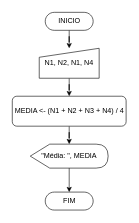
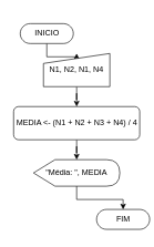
- <mxCell id="3" value="INICIO" style="html=1;dashed=0;whitespace=wrap;shape=mxgraph.dfd.start" parent="1" vertex="1"><mxGeometry x="75" y="20" width="80" height="30" as="geometry" /></mxCell>
+ <mxCell id="3" value="INICIO" style="html=1;dashed=0;whitespace=wrap;shape=mxgraph.dfd.start" parent="1" vertex="1"><mxGeometry x="30" y="35" width="80" height="30" as="geometry" /></mxCell>
- <mxCell id="10" value="FIM" style="html=1;dashed=0;whitespace=wrap;shape=mxgraph.dfd.start" parent="1" vertex="1"><mxGeometry x="75" y="320" width="80" height="30" as="geometry" /></mxCell>
+ <mxCell id="10" value="FIM" style="html=1;dashed=0;whitespace=wrap;shape=mxgraph.dfd.start" parent="1" vertex="1"><mxGeometry x="145" y="315" width="80" height="30" as="geometry" /></mxCell>
